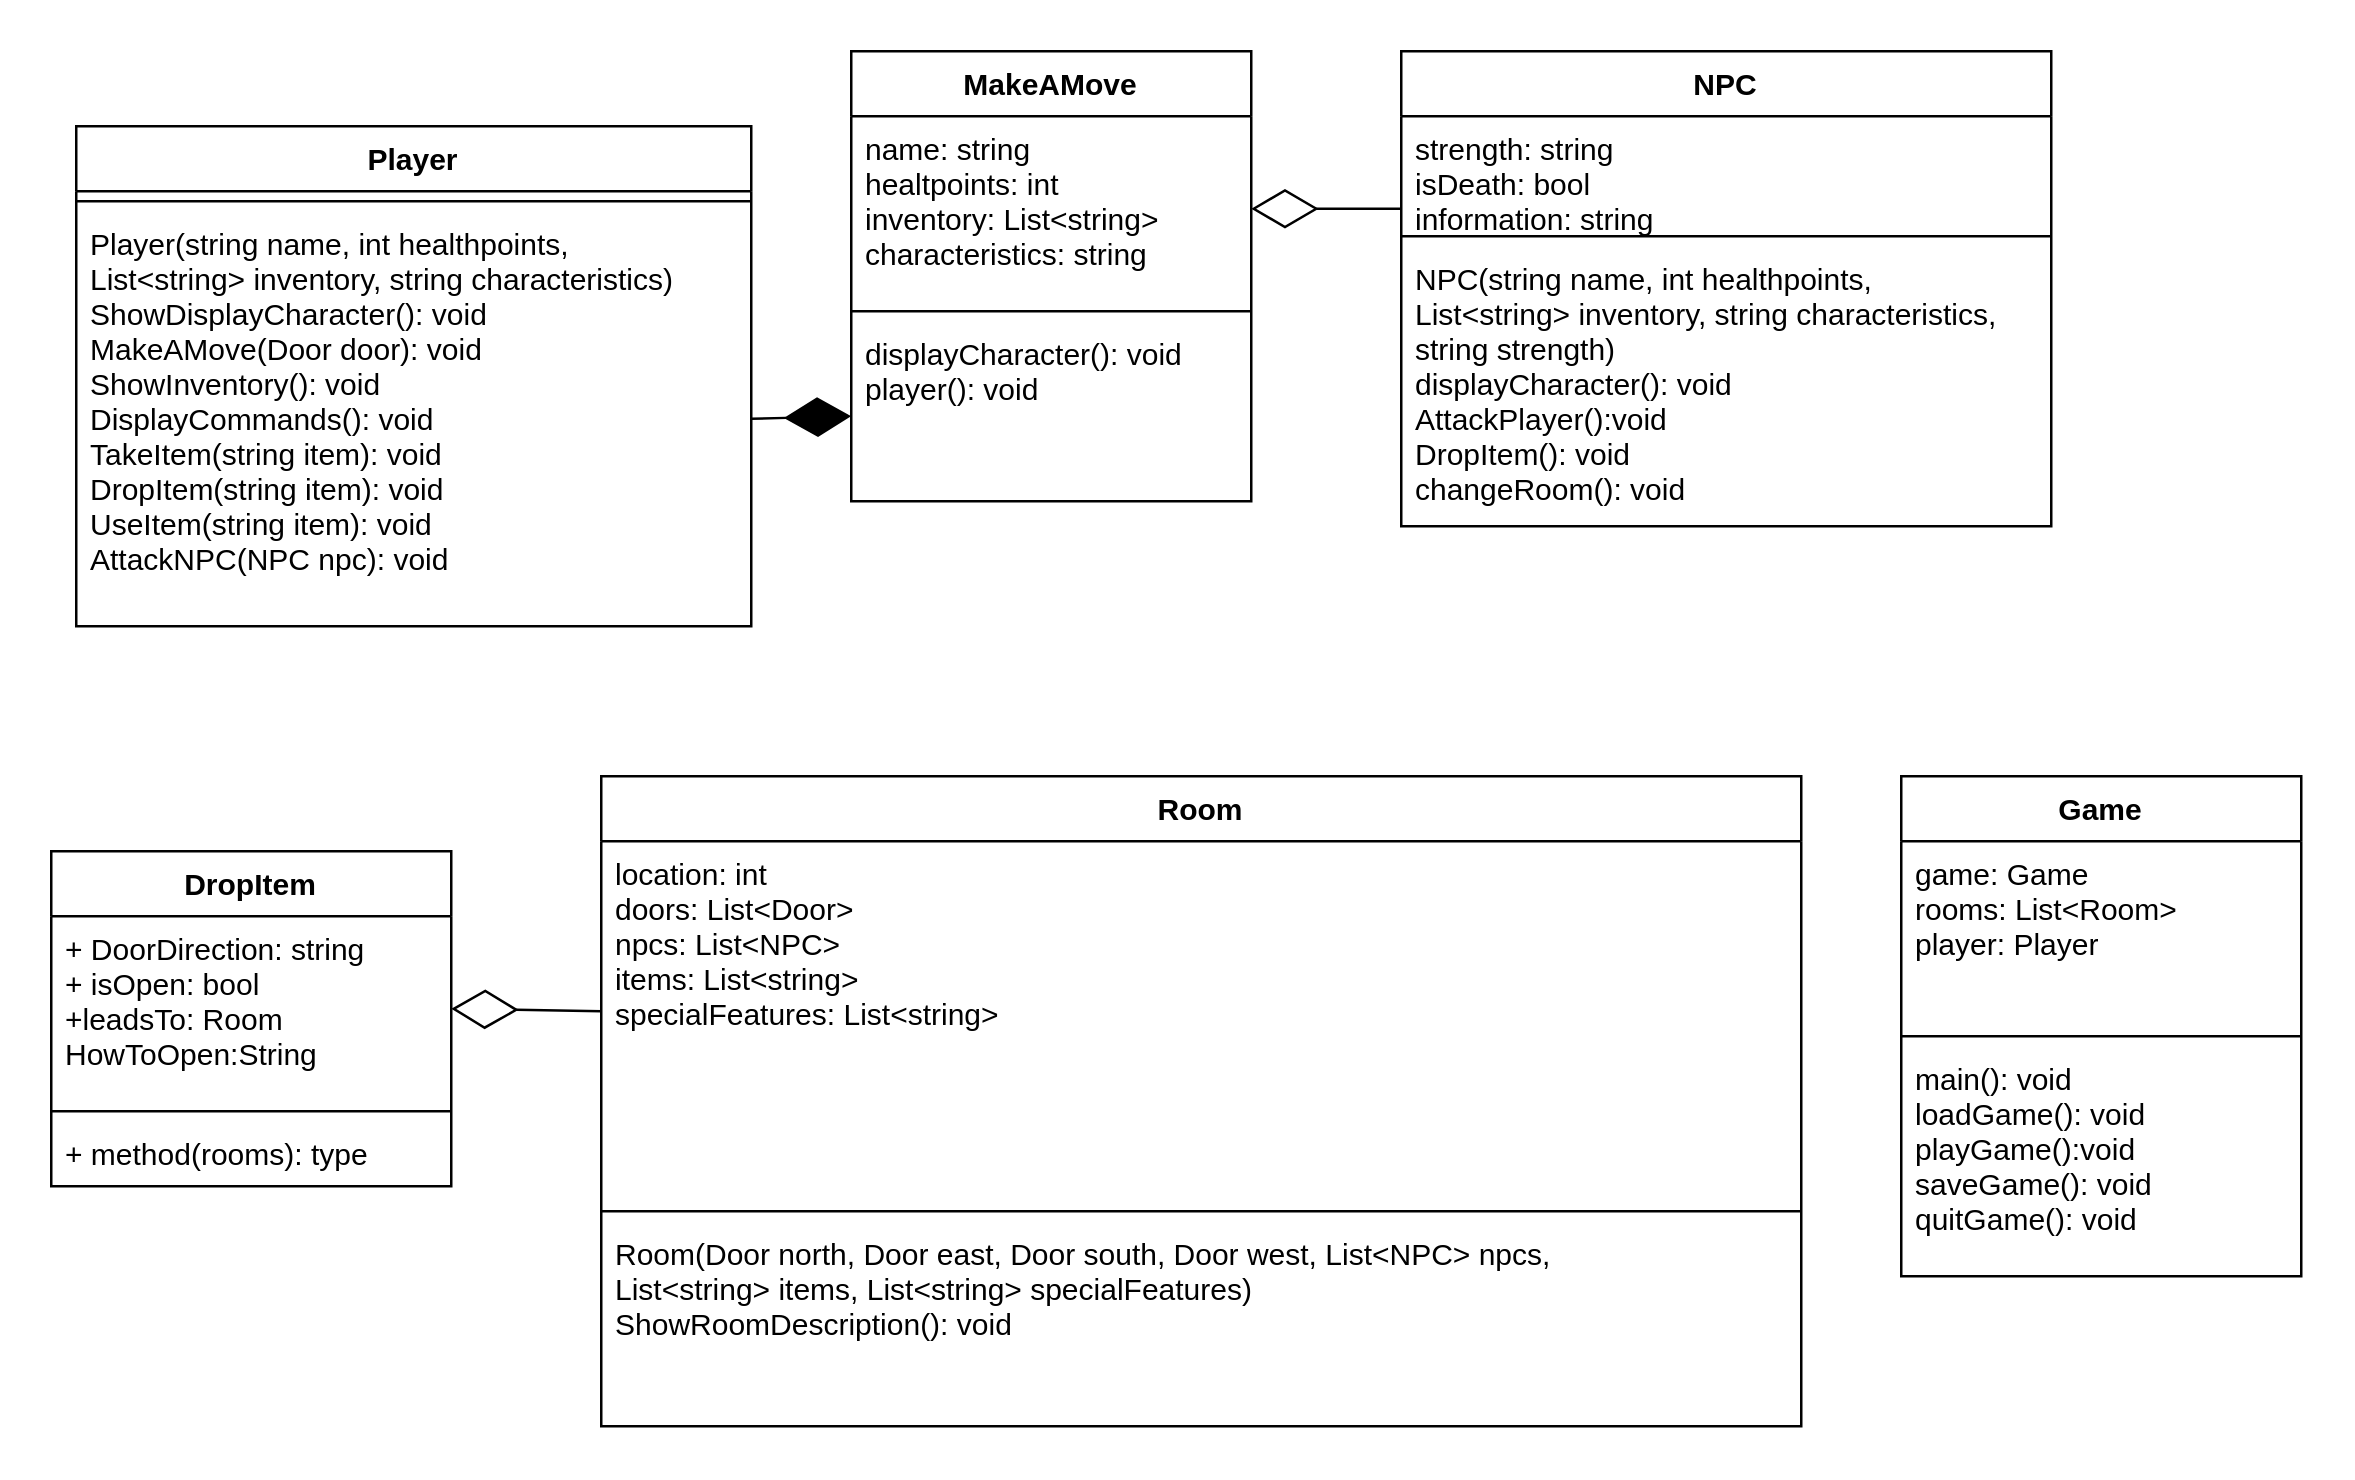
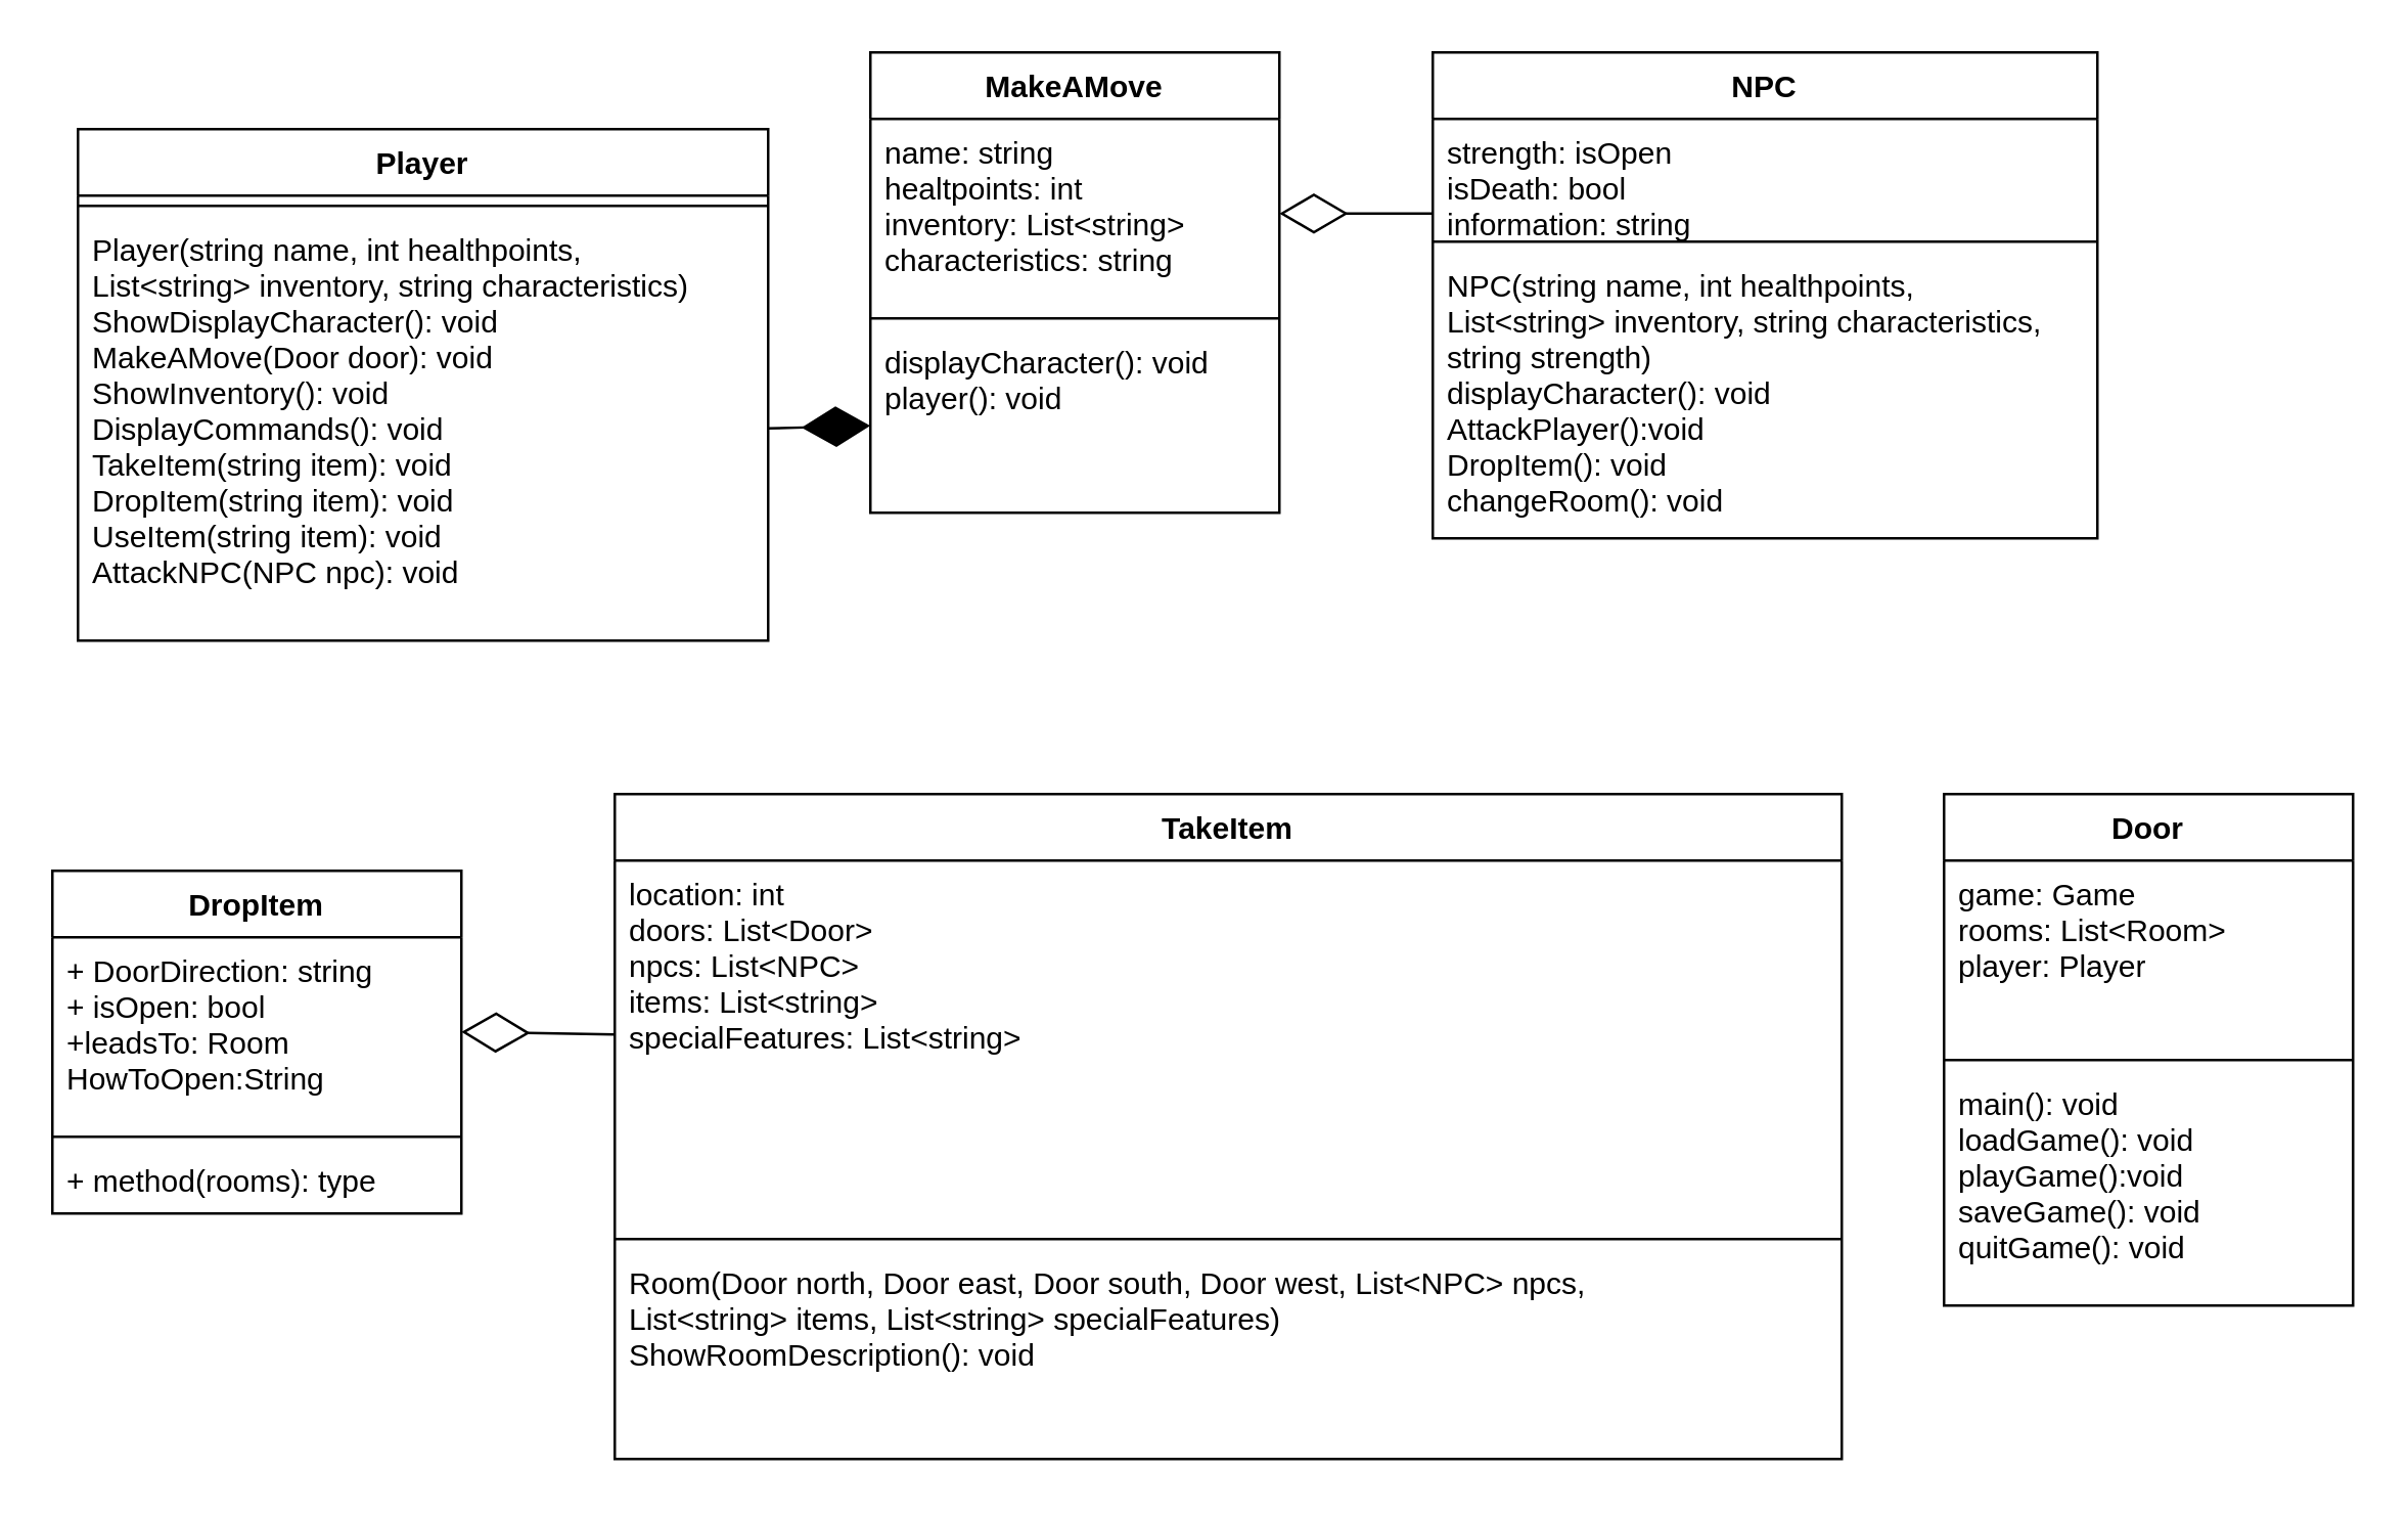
- <mxCell id="10" value="strength: string&#10;isDeath: bool&#10;information: string" style="text;strokeColor=none;fillColor=none;align=left;verticalAlign=top;spacingLeft=4;spacingRight=4;overflow=hidden;rotatable=0;points=[[0,0.5],[1,0.5]];portConstraint=eastwest;" vertex="1" parent="9"><mxGeometry y="26" width="260" height="44" as="geometry" /></mxCell>
+ <mxCell id="10" value="strength: isOpen&#10;isDeath: bool&#10;information: string" style="text;strokeColor=none;fillColor=none;align=left;verticalAlign=top;spacingLeft=4;spacingRight=4;overflow=hidden;rotatable=0;points=[[0,0.5],[1,0.5]];portConstraint=eastwest;" vertex="1" parent="9"><mxGeometry y="26" width="260" height="44" as="geometry" /></mxCell>
- <mxCell id="19" value="Room" style="swimlane;fontStyle=1;align=center;verticalAlign=top;childLayout=stackLayout;horizontal=1;startSize=26;horizontalStack=0;resizeParent=1;resizeParentMax=0;resizeLast=0;collapsible=1;marginBottom=0;" vertex="1" parent="1"><mxGeometry x="240" y="310" width="480" height="260" as="geometry" /></mxCell>
+ <mxCell id="19" value="TakeItem" style="swimlane;fontStyle=1;align=center;verticalAlign=top;childLayout=stackLayout;horizontal=1;startSize=26;horizontalStack=0;resizeParent=1;resizeParentMax=0;resizeLast=0;collapsible=1;marginBottom=0;" vertex="1" parent="1"><mxGeometry x="240" y="310" width="480" height="260" as="geometry" /></mxCell>
- <mxCell id="24" value="Game" style="swimlane;fontStyle=1;align=center;verticalAlign=top;childLayout=stackLayout;horizontal=1;startSize=26;horizontalStack=0;resizeParent=1;resizeParentMax=0;resizeLast=0;collapsible=1;marginBottom=0;" vertex="1" parent="1"><mxGeometry x="760" y="310" width="160" height="200" as="geometry" /></mxCell>
+ <mxCell id="24" value="Door" style="swimlane;fontStyle=1;align=center;verticalAlign=top;childLayout=stackLayout;horizontal=1;startSize=26;horizontalStack=0;resizeParent=1;resizeParentMax=0;resizeLast=0;collapsible=1;marginBottom=0;" vertex="1" parent="1"><mxGeometry x="760" y="310" width="160" height="200" as="geometry" /></mxCell>
